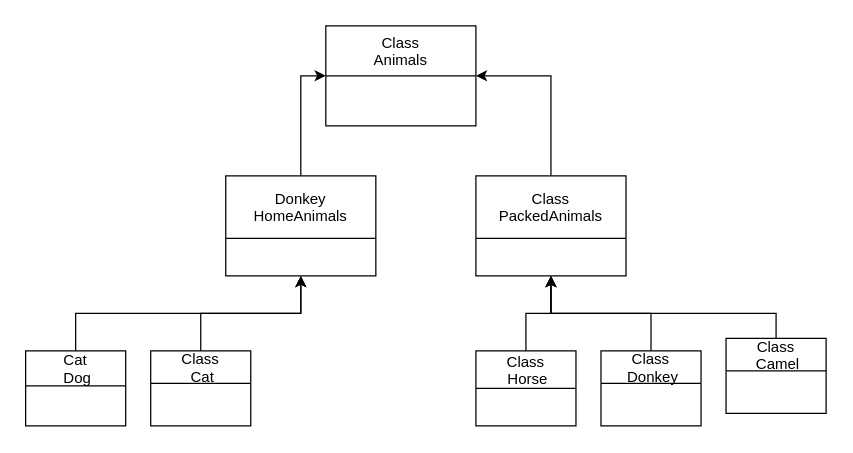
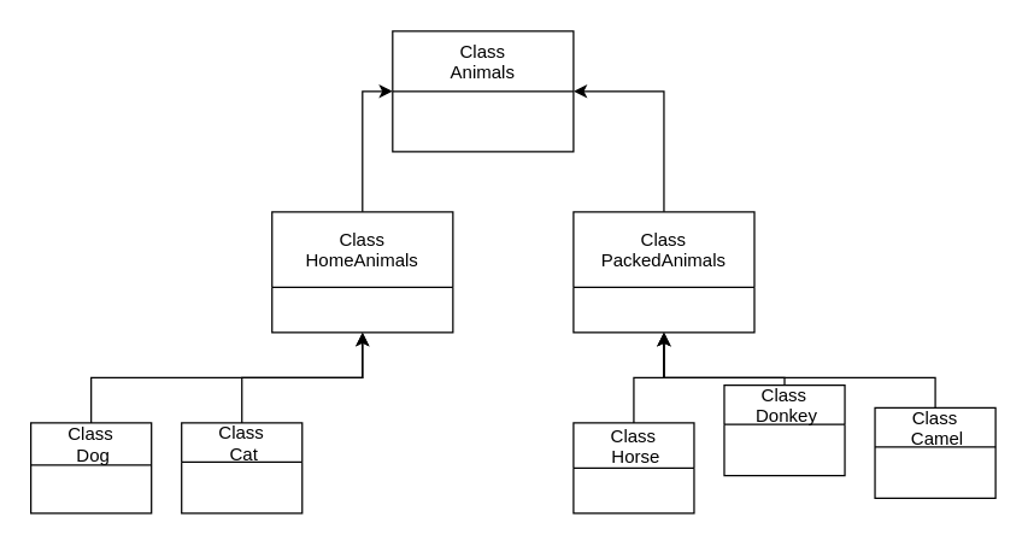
- <mxCell id="4" value="Donkey &#10;HomeAnimals" style="swimlane;fontStyle=0;childLayout=stackLayout;horizontal=1;startSize=50;fillColor=none;horizontalStack=0;resizeParent=1;resizeParentMax=0;resizeLast=0;collapsible=1;marginBottom=0;" parent="1" vertex="1"><mxGeometry x="180" y="140" width="120" height="80" as="geometry" /></mxCell>
+ <mxCell id="4" value="Class &#10;HomeAnimals" style="swimlane;fontStyle=0;childLayout=stackLayout;horizontal=1;startSize=50;fillColor=none;horizontalStack=0;resizeParent=1;resizeParentMax=0;resizeLast=0;collapsible=1;marginBottom=0;" parent="1" vertex="1"><mxGeometry x="180" y="140" width="120" height="80" as="geometry" /></mxCell>
- <mxCell id="8" value="Cat&#10; Dog" style="swimlane;fontStyle=0;childLayout=stackLayout;horizontal=1;startSize=28;fillColor=none;horizontalStack=0;resizeParent=1;resizeParentMax=0;resizeLast=0;collapsible=1;marginBottom=0;" parent="1" vertex="1"><mxGeometry x="20" y="280" width="80" height="60" as="geometry" /></mxCell>
+ <mxCell id="8" value="Class&#10; Dog" style="swimlane;fontStyle=0;childLayout=stackLayout;horizontal=1;startSize=28;fillColor=none;horizontalStack=0;resizeParent=1;resizeParentMax=0;resizeLast=0;collapsible=1;marginBottom=0;" parent="1" vertex="1"><mxGeometry x="20" y="280" width="80" height="60" as="geometry" /></mxCell>
- <mxCell id="14" value="Class&#10; Donkey" style="swimlane;fontStyle=0;childLayout=stackLayout;horizontal=1;startSize=26;fillColor=none;horizontalStack=0;resizeParent=1;resizeParentMax=0;resizeLast=0;collapsible=1;marginBottom=0;" parent="1" vertex="1"><mxGeometry x="480" y="280" width="80" height="60" as="geometry" /></mxCell>
+ <mxCell id="14" value="Class&#10; Donkey" style="swimlane;fontStyle=0;childLayout=stackLayout;horizontal=1;startSize=26;fillColor=none;horizontalStack=0;resizeParent=1;resizeParentMax=0;resizeLast=0;collapsible=1;marginBottom=0;" parent="1" vertex="1"><mxGeometry x="480" y="255" width="80" height="60" as="geometry" /></mxCell>
